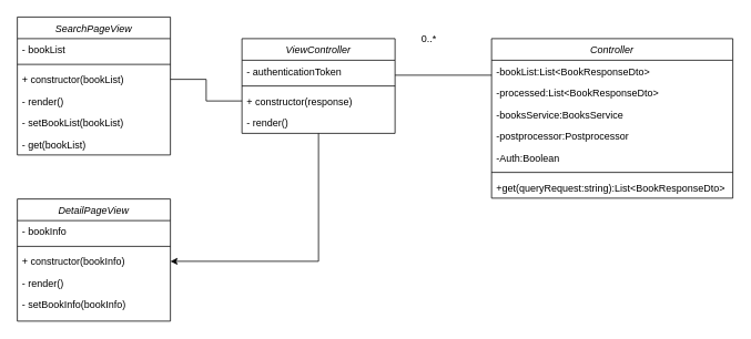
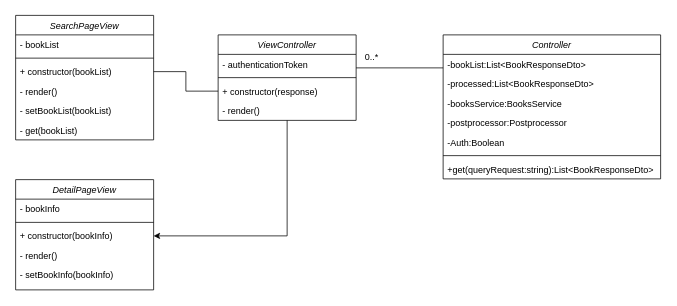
- <mxCell id="16" value="0..*" style="text;html=1;strokeColor=none;fillColor=none;align=center;verticalAlign=middle;whiteSpace=wrap;rounded=0;" parent="1" vertex="1"><mxGeometry x="500" y="36" width="30" height="20" as="geometry" /></mxCell>
+ <mxCell id="16" value="0..*" style="text;html=1;strokeColor=none;fillColor=none;align=center;verticalAlign=middle;whiteSpace=wrap;rounded=0;" parent="1" vertex="1"><mxGeometry x="480" y="66" width="30" height="20" as="geometry" /></mxCell>
